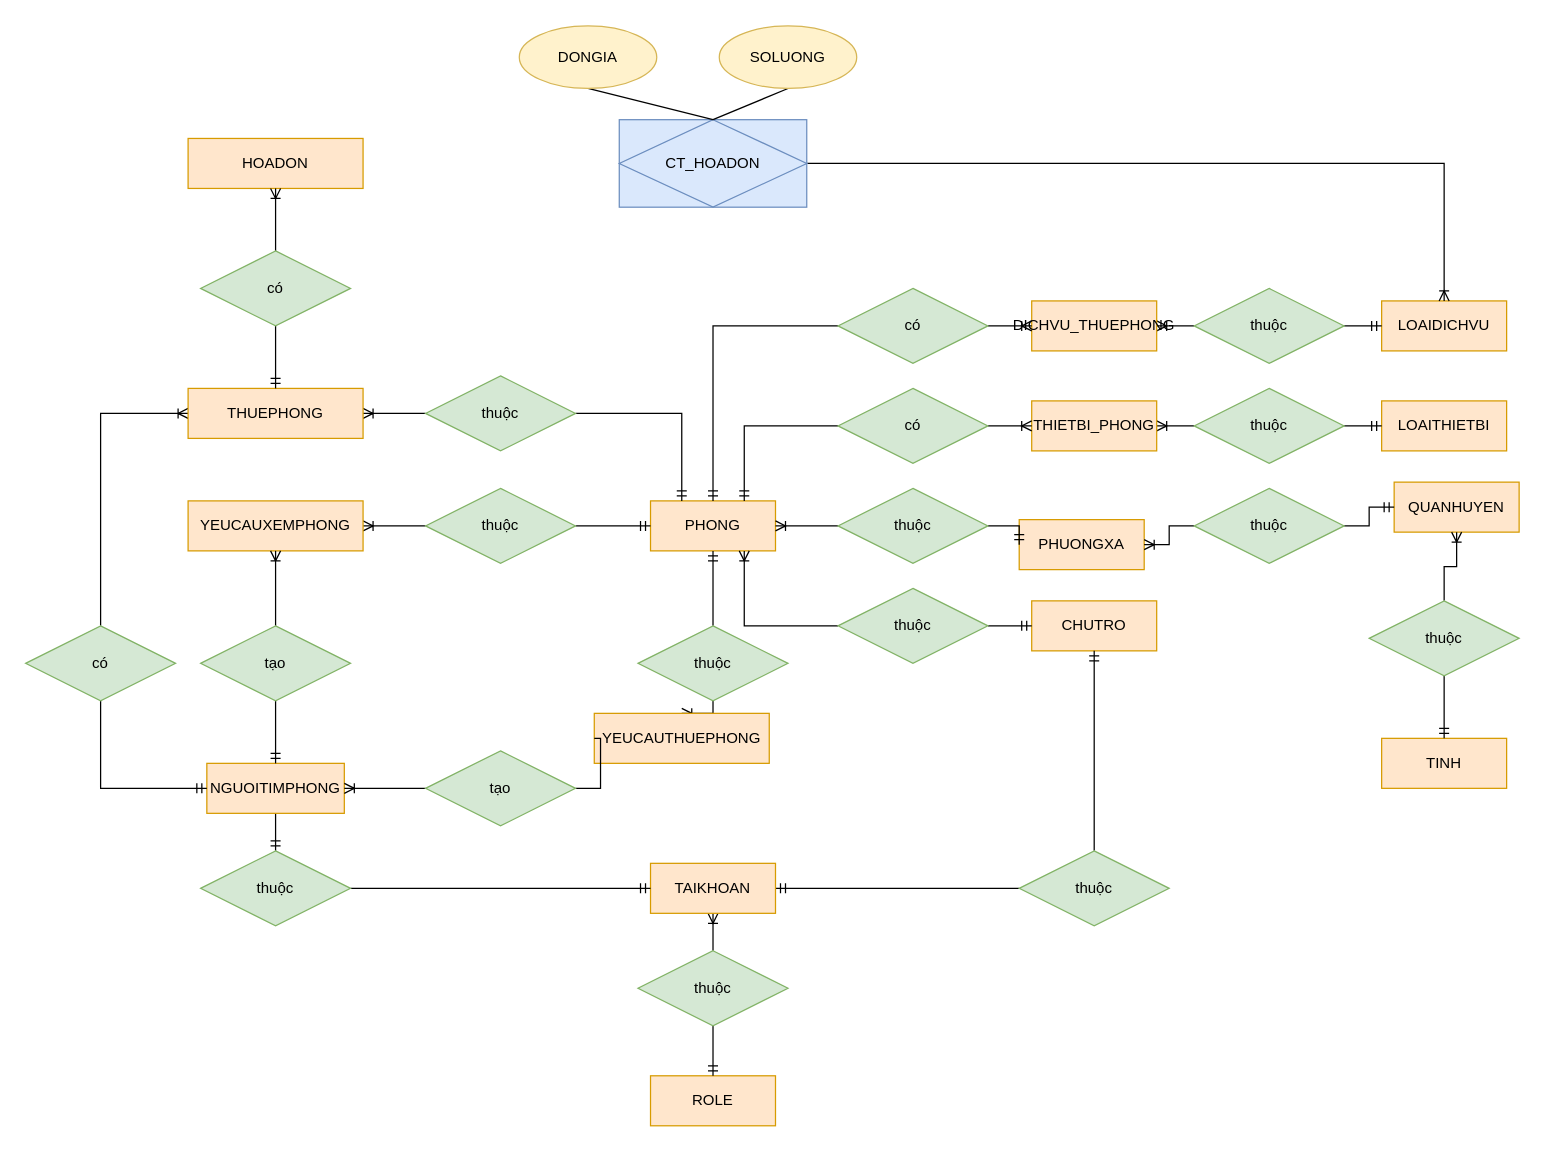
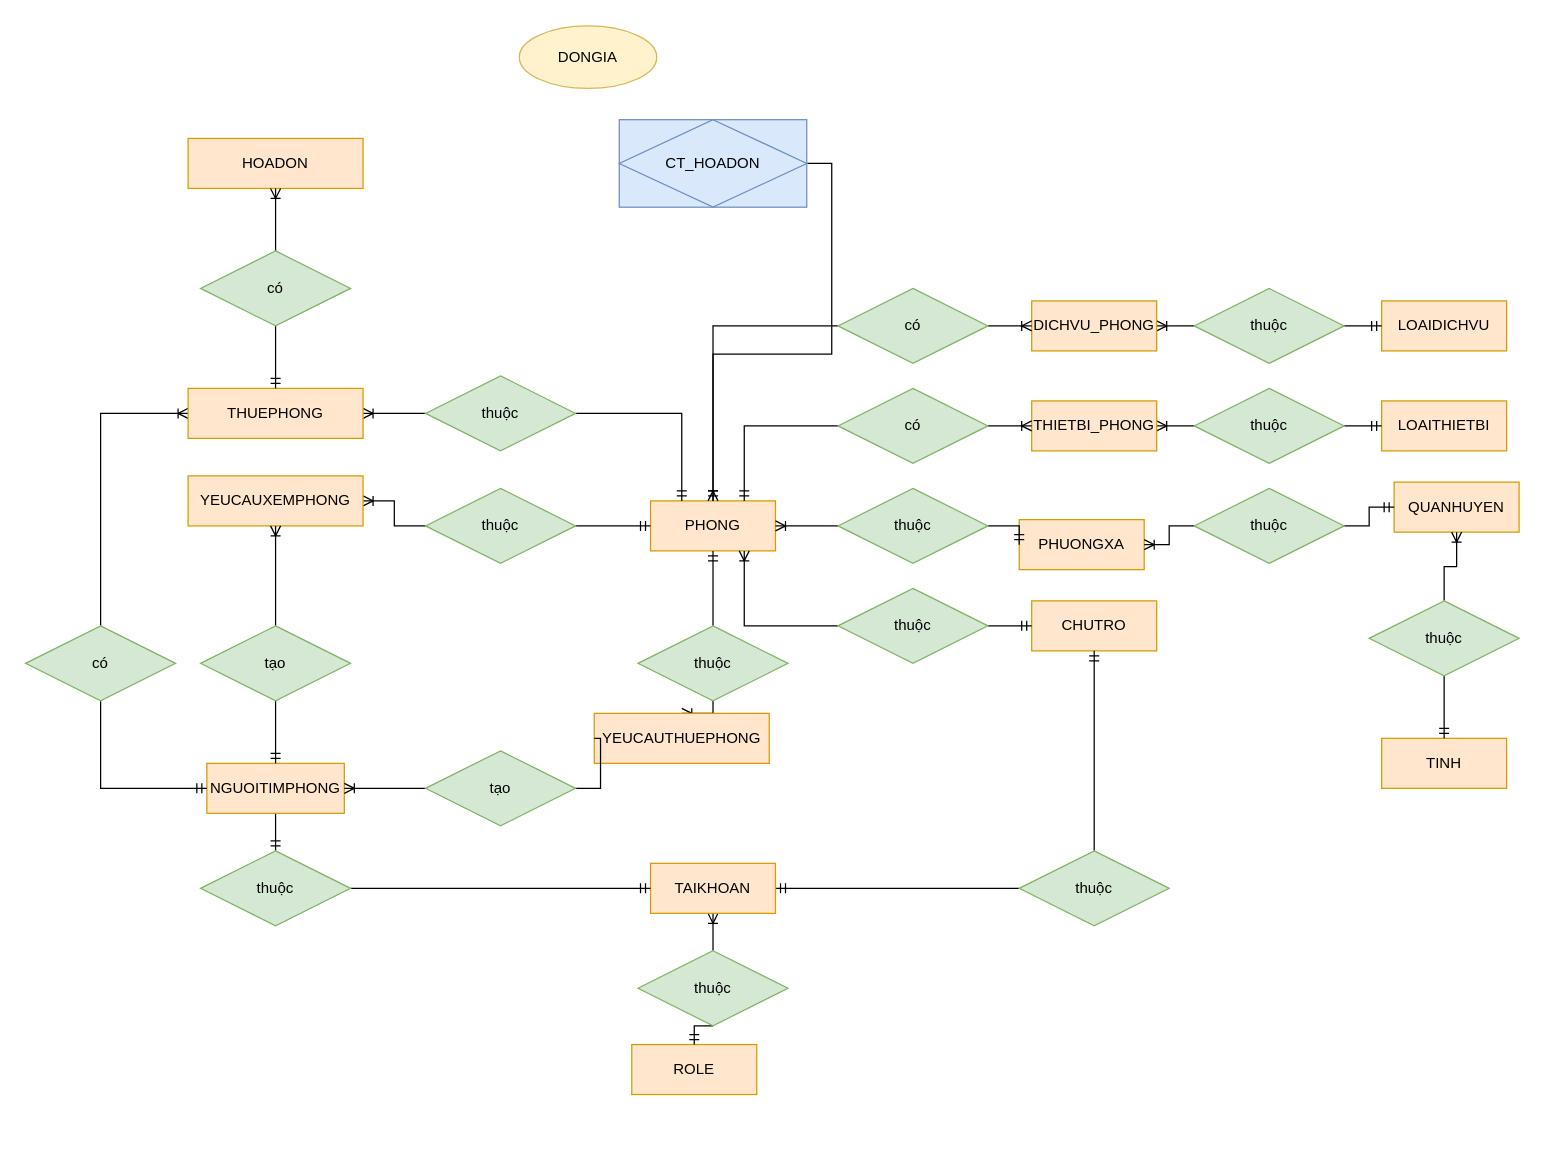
- <mxCell id="74" value="SOLUONG" style="ellipse;whiteSpace=wrap;html=1;fillColor=#fff2cc;strokeColor=#d6b656;" vertex="1" parent="1"><mxGeometry x="575" y="20" width="110" height="50" as="geometry" /></mxCell>
- <mxCell id="73" style="rounded=0;orthogonalLoop=1;jettySize=auto;html=1;exitX=0.5;exitY=1;exitDx=0;exitDy=0;entryX=0.5;entryY=0;entryDx=0;entryDy=0;endArrow=none;endFill=0;" edge="1" parent="1" source="74" target="71"><mxGeometry relative="1" as="geometry" /></mxCell>
- <mxCell id="75" style="rounded=0;orthogonalLoop=1;jettySize=auto;html=1;exitX=0.5;exitY=1;exitDx=0;exitDy=0;entryX=0.5;entryY=0;entryDx=0;entryDy=0;endArrow=none;endFill=0;" edge="1" parent="1" source="76" target="71"><mxGeometry relative="1" as="geometry" /></mxCell>
- <mxCell id="70" style="edgeStyle=orthogonalEdgeStyle;rounded=0;orthogonalLoop=1;jettySize=auto;html=1;exitX=1;exitY=0.5;exitDx=0;exitDy=0;entryX=0.5;entryY=0;entryDx=0;entryDy=0;endArrow=ERoneToMany;endFill=0;" edge="1" parent="1" source="71" target="4"><mxGeometry relative="1" as="geometry" /></mxCell>
+ <mxCell id="70" style="edgeStyle=orthogonalEdgeStyle;rounded=0;orthogonalLoop=1;jettySize=auto;html=1;exitX=1;exitY=0.5;exitDx=0;exitDy=0;endArrow=ERoneToMany;endFill=0;" edge="1" parent="1" source="71" target="2"><mxGeometry relative="1" as="geometry" /></mxCell>
- <mxCell id="44" value="DICHVU_THUEPHONG" style="whiteSpace=wrap;html=1;align=center;fillColor=#ffe6cc;strokeColor=#d79b00;" vertex="1" parent="1"><mxGeometry x="825" y="240" width="100" height="40" as="geometry" /></mxCell>
+ <mxCell id="44" value="DICHVU_PHONG" style="whiteSpace=wrap;html=1;align=center;fillColor=#ffe6cc;strokeColor=#d79b00;" vertex="1" parent="1"><mxGeometry x="825" y="240" width="100" height="40" as="geometry" /></mxCell>
- <mxCell id="46" value="YEUCAUXEMPHONG" style="whiteSpace=wrap;html=1;align=center;fillColor=#ffe6cc;strokeColor=#d79b00;" vertex="1" parent="1"><mxGeometry x="150" y="400" width="140" height="40" as="geometry" /></mxCell>
+ <mxCell id="46" value="YEUCAUXEMPHONG" style="whiteSpace=wrap;html=1;align=center;fillColor=#ffe6cc;strokeColor=#d79b00;" vertex="1" parent="1"><mxGeometry x="150" y="380" width="140" height="40" as="geometry" /></mxCell>
- <mxCell id="36" value="ROLE" style="whiteSpace=wrap;html=1;align=center;fillColor=#ffe6cc;strokeColor=#d79b00;" parent="1" vertex="1"><mxGeometry x="520" y="860" width="100" height="40" as="geometry" /></mxCell>
+ <mxCell id="36" value="ROLE" style="whiteSpace=wrap;html=1;align=center;fillColor=#ffe6cc;strokeColor=#d79b00;" parent="1" vertex="1"><mxGeometry x="505" y="835" width="100" height="40" as="geometry" /></mxCell>
